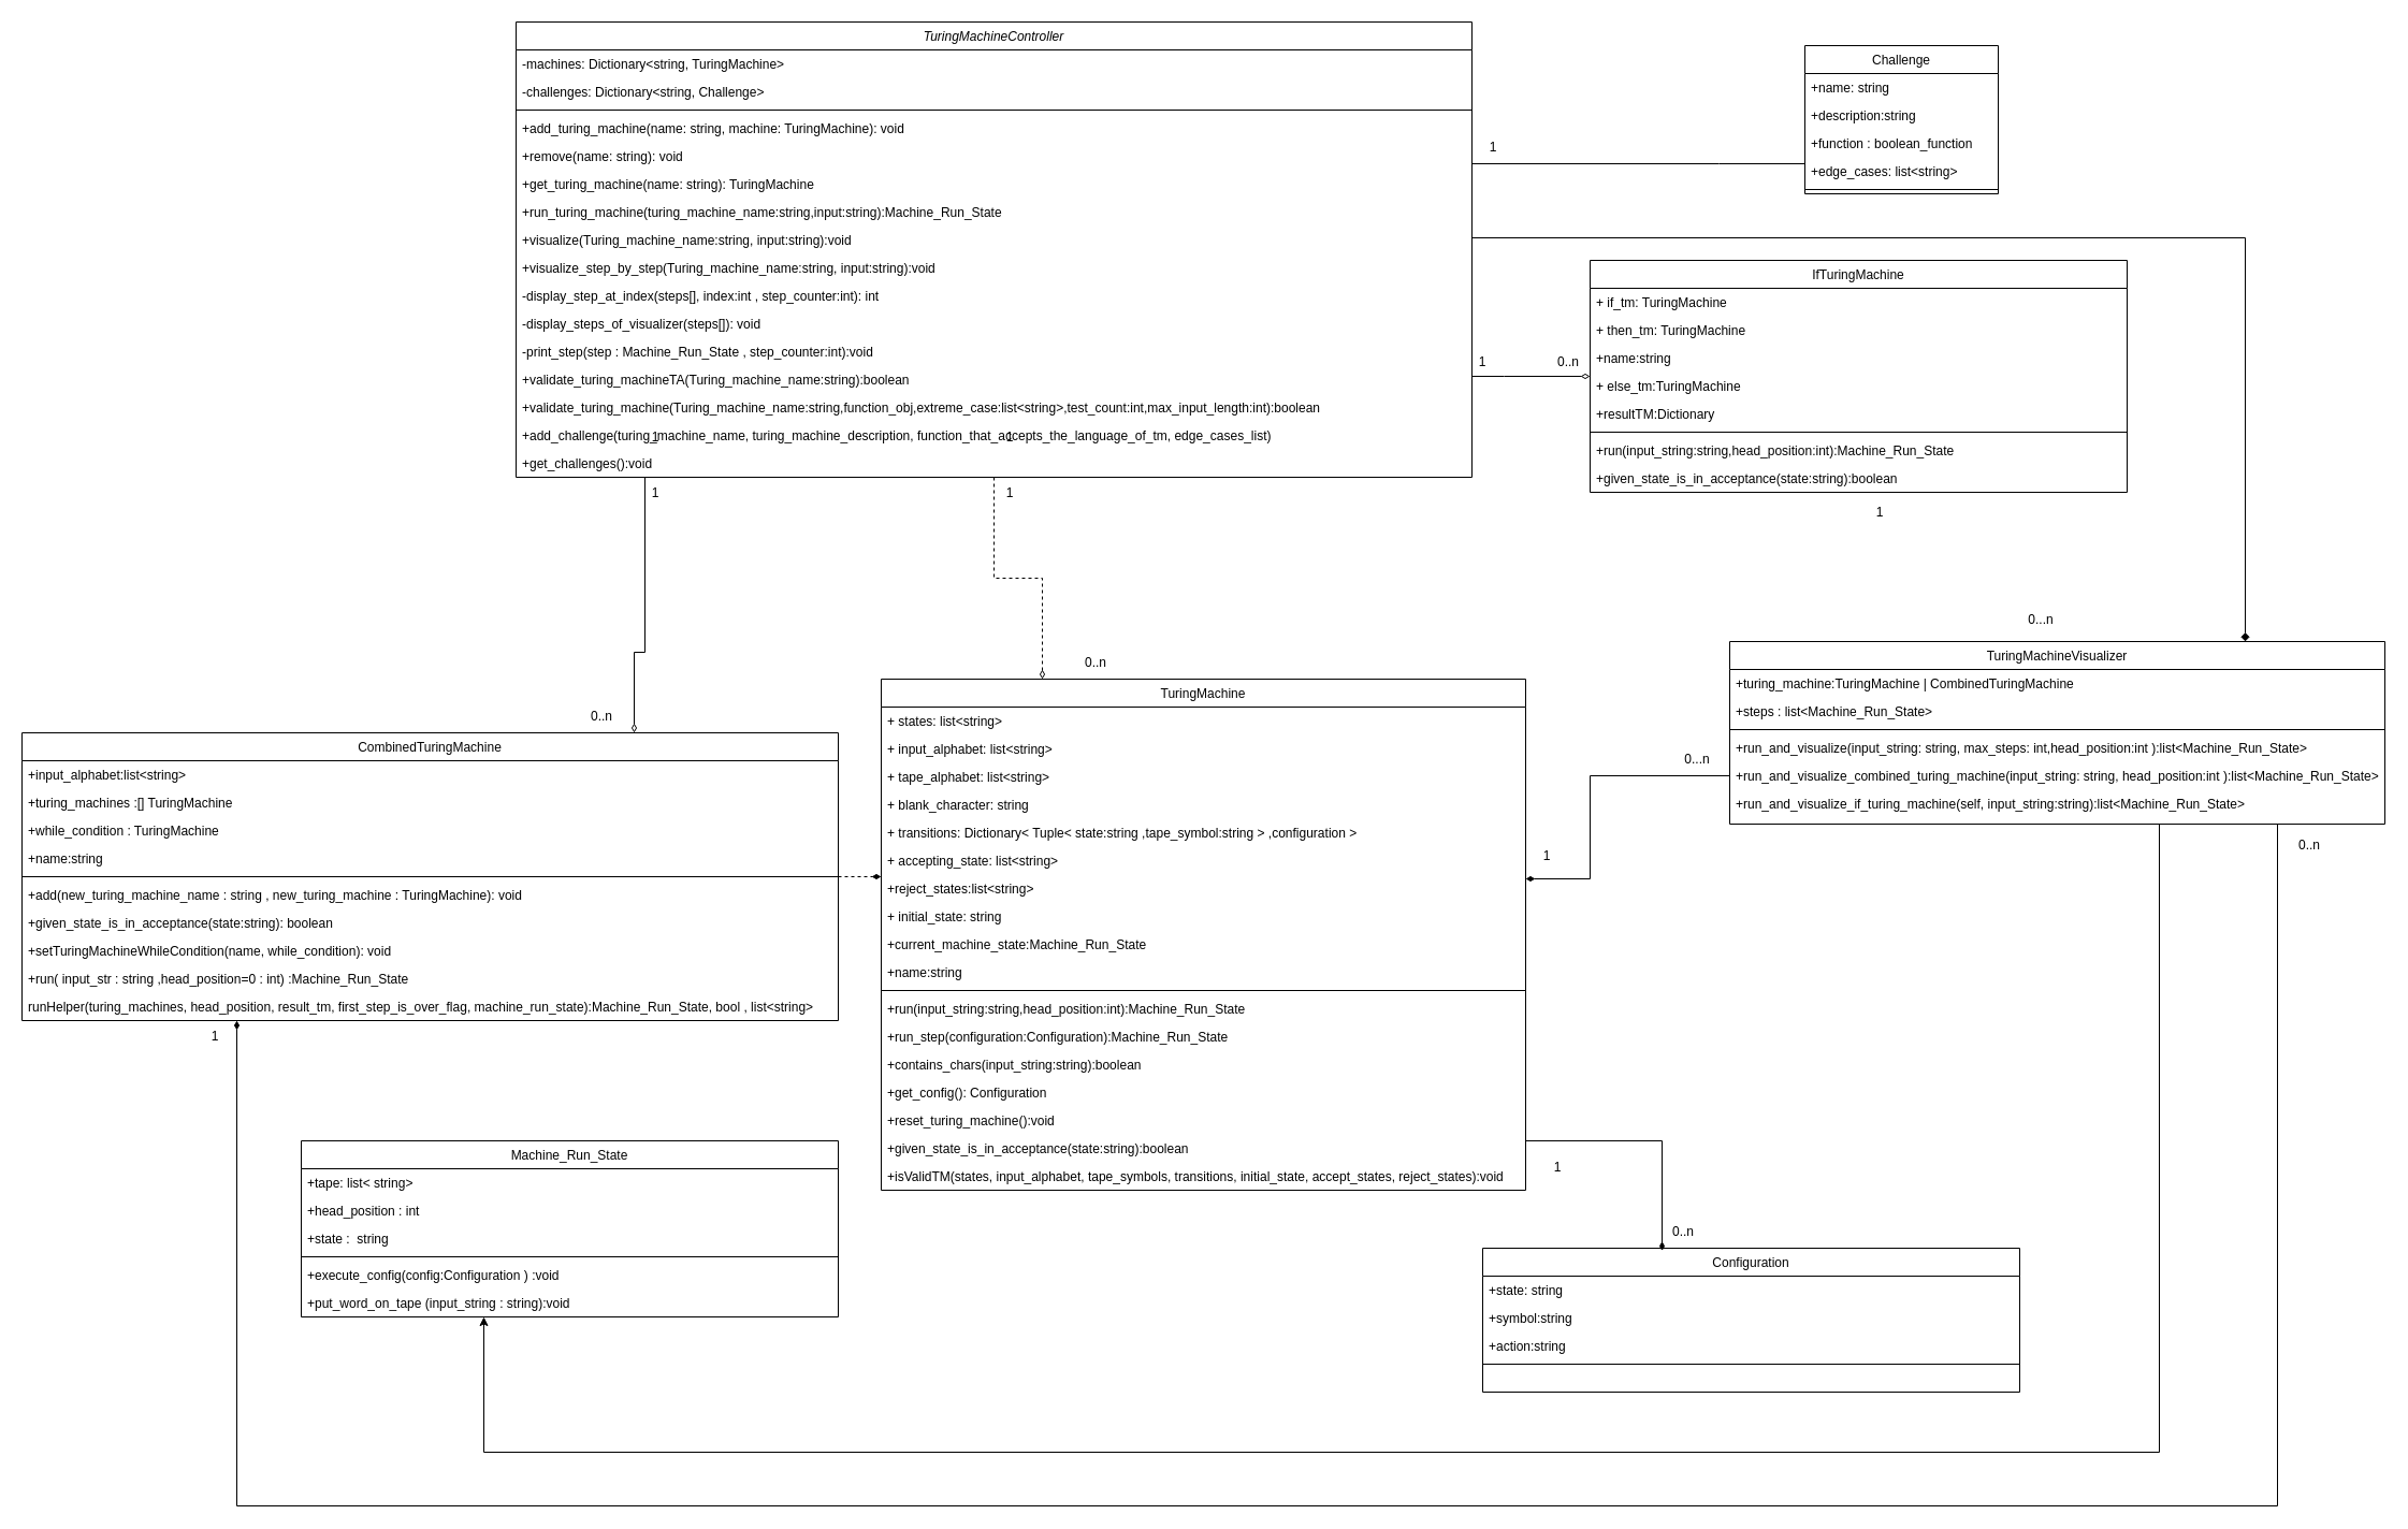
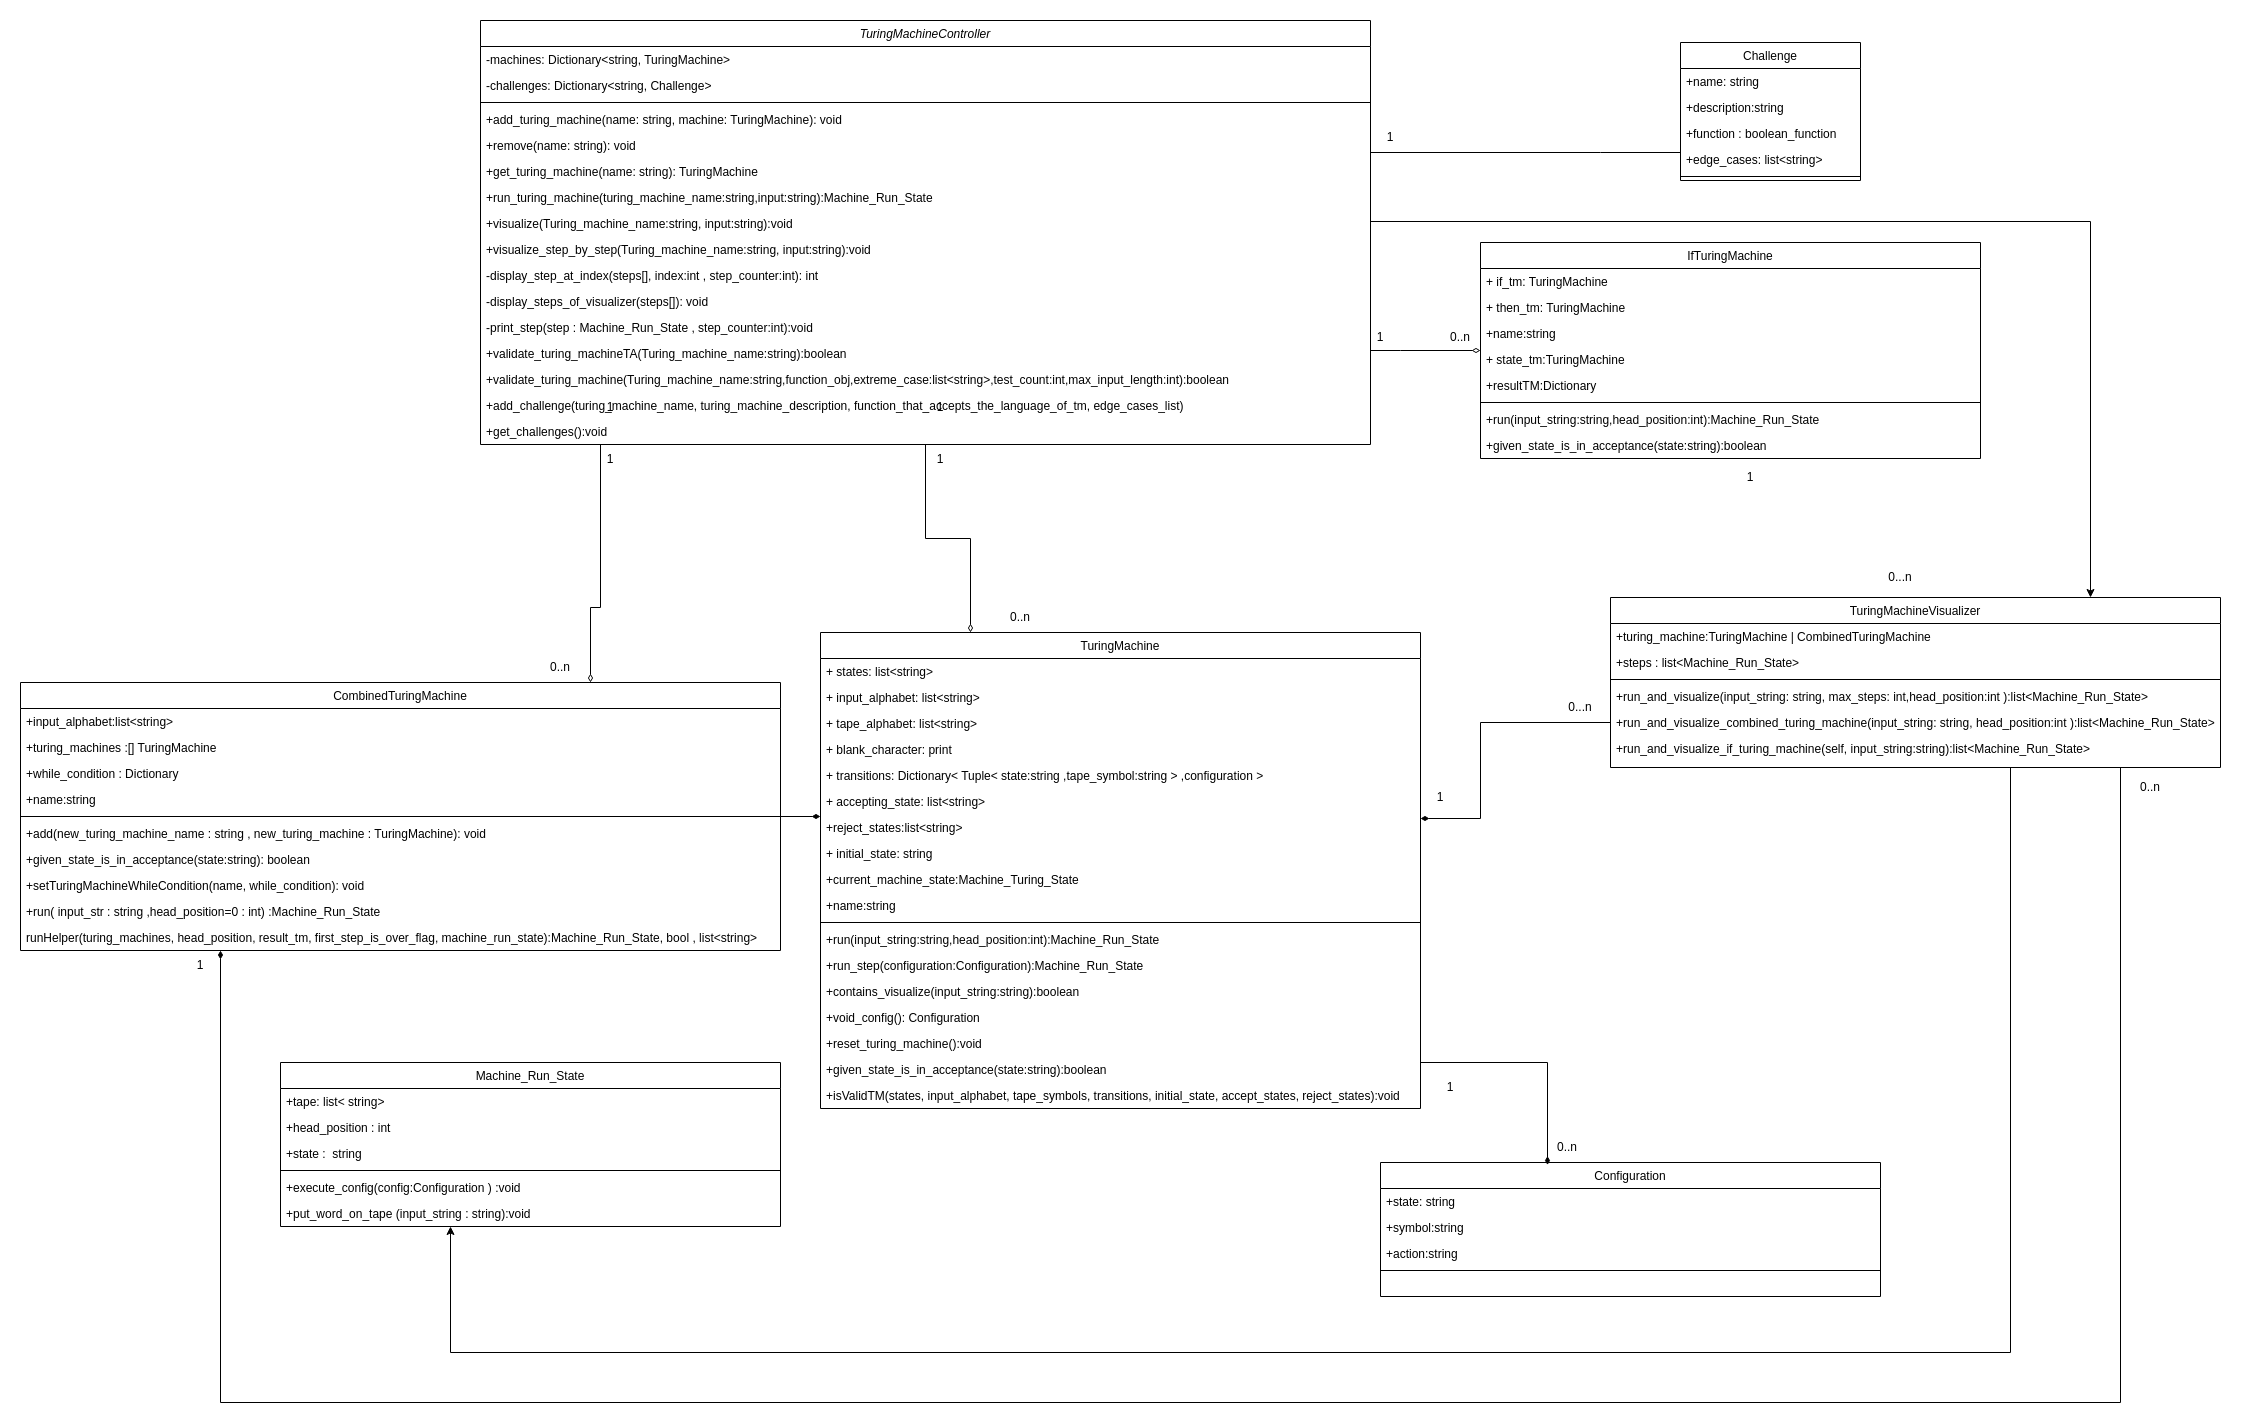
- <mxCell id="99" value="+ else_tm:TuringMachine" style="text;align=left;verticalAlign=top;spacingLeft=4;spacingRight=4;overflow=hidden;rotatable=0;points=[[0,0.5],[1,0.5]];portConstraint=eastwest;rounded=0;shadow=0;html=0;" parent="95" vertex="1"><mxGeometry y="104" width="500" height="26" as="geometry" /></mxCell>
+ <mxCell id="99" value="+ state_tm:TuringMachine" style="text;align=left;verticalAlign=top;spacingLeft=4;spacingRight=4;overflow=hidden;rotatable=0;points=[[0,0.5],[1,0.5]];portConstraint=eastwest;rounded=0;shadow=0;html=0;" parent="95" vertex="1"><mxGeometry y="104" width="500" height="26" as="geometry" /></mxCell>
- <mxCell id="2" style="edgeStyle=orthogonalEdgeStyle;rounded=0;orthogonalLoop=1;jettySize=auto;html=1;entryX=0.25;entryY=0;entryDx=0;entryDy=0;endArrow=diamondThin;endFill=0;dashed=1;" parent="1" source="7" target="36" edge="1"><mxGeometry relative="1" as="geometry" /></mxCell>
+ <mxCell id="2" style="edgeStyle=orthogonalEdgeStyle;rounded=0;orthogonalLoop=1;jettySize=auto;html=1;entryX=0.25;entryY=0;entryDx=0;entryDy=0;endArrow=diamondThin;endFill=0;" parent="1" source="7" target="36" edge="1"><mxGeometry relative="1" as="geometry" /></mxCell>
- <mxCell id="4" style="edgeStyle=orthogonalEdgeStyle;rounded=0;orthogonalLoop=1;jettySize=auto;html=1;endArrow=diamond;" parent="1" source="7" target="70" edge="1"><mxGeometry relative="1" as="geometry"><Array as="points"><mxPoint x="2090" y="221" /></Array></mxGeometry></mxCell>
+ <mxCell id="4" style="edgeStyle=orthogonalEdgeStyle;rounded=0;orthogonalLoop=1;jettySize=auto;html=1;" parent="1" source="7" target="70" edge="1"><mxGeometry relative="1" as="geometry"><Array as="points"><mxPoint x="2090" y="221" /></Array></mxGeometry></mxCell>
- <mxCell id="40" value="+ blank_character: string" style="text;align=left;verticalAlign=top;spacingLeft=4;spacingRight=4;overflow=hidden;rotatable=0;points=[[0,0.5],[1,0.5]];portConstraint=eastwest;" parent="36" vertex="1"><mxGeometry y="104" width="600" height="26" as="geometry" /></mxCell>
+ <mxCell id="40" value="+ blank_character: print" style="text;align=left;verticalAlign=top;spacingLeft=4;spacingRight=4;overflow=hidden;rotatable=0;points=[[0,0.5],[1,0.5]];portConstraint=eastwest;" parent="36" vertex="1"><mxGeometry y="104" width="600" height="26" as="geometry" /></mxCell>
- <mxCell id="28" value="+while_condition : TuringMachine" style="text;align=left;verticalAlign=top;spacingLeft=4;spacingRight=4;overflow=hidden;rotatable=0;points=[[0,0.5],[1,0.5]];portConstraint=eastwest;rounded=0;shadow=0;html=0;" parent="25" vertex="1"><mxGeometry y="78" width="760" height="26" as="geometry" /></mxCell>
+ <mxCell id="28" value="+while_condition : Dictionary" style="text;align=left;verticalAlign=top;spacingLeft=4;spacingRight=4;overflow=hidden;rotatable=0;points=[[0,0.5],[1,0.5]];portConstraint=eastwest;rounded=0;shadow=0;html=0;" parent="25" vertex="1"><mxGeometry y="78" width="760" height="26" as="geometry" /></mxCell>
- <mxCell id="24" style="edgeStyle=orthogonalEdgeStyle;rounded=0;orthogonalLoop=1;jettySize=auto;html=1;endArrow=diamondThin;endFill=1;dashed=1;" parent="1" source="25" target="36" edge="1"><mxGeometry relative="1" as="geometry"><Array as="points"><mxPoint x="840" y="752" /><mxPoint x="840" y="752" /></Array></mxGeometry></mxCell>
+ <mxCell id="24" style="edgeStyle=orthogonalEdgeStyle;rounded=0;orthogonalLoop=1;jettySize=auto;html=1;endArrow=diamondThin;endFill=1;" parent="1" source="25" target="36" edge="1"><mxGeometry relative="1" as="geometry"><Array as="points"><mxPoint x="840" y="752" /><mxPoint x="840" y="752" /></Array></mxGeometry></mxCell>
- <mxCell id="45" value="+current_machine_state:Machine_Run_State" style="text;align=left;verticalAlign=top;spacingLeft=4;spacingRight=4;overflow=hidden;rotatable=0;points=[[0,0.5],[1,0.5]];portConstraint=eastwest;" parent="36" vertex="1"><mxGeometry y="234" width="600" height="26" as="geometry" /></mxCell>
+ <mxCell id="45" value="+current_machine_state:Machine_Turing_State" style="text;align=left;verticalAlign=top;spacingLeft=4;spacingRight=4;overflow=hidden;rotatable=0;points=[[0,0.5],[1,0.5]];portConstraint=eastwest;" parent="36" vertex="1"><mxGeometry y="234" width="600" height="26" as="geometry" /></mxCell>
- <mxCell id="50" value="+contains_chars(input_string:string):boolean" style="text;align=left;verticalAlign=top;spacingLeft=4;spacingRight=4;overflow=hidden;rotatable=0;points=[[0,0.5],[1,0.5]];portConstraint=eastwest;" parent="36" vertex="1"><mxGeometry y="346" width="600" height="26" as="geometry" /></mxCell>
+ <mxCell id="50" value="+contains_visualize(input_string:string):boolean" style="text;align=left;verticalAlign=top;spacingLeft=4;spacingRight=4;overflow=hidden;rotatable=0;points=[[0,0.5],[1,0.5]];portConstraint=eastwest;" parent="36" vertex="1"><mxGeometry y="346" width="600" height="26" as="geometry" /></mxCell>
- <mxCell id="51" value="+get_config(): Configuration" style="text;align=left;verticalAlign=top;spacingLeft=4;spacingRight=4;overflow=hidden;rotatable=0;points=[[0,0.5],[1,0.5]];portConstraint=eastwest;" parent="36" vertex="1"><mxGeometry y="372" width="600" height="26" as="geometry" /></mxCell>
+ <mxCell id="51" value="+void_config(): Configuration" style="text;align=left;verticalAlign=top;spacingLeft=4;spacingRight=4;overflow=hidden;rotatable=0;points=[[0,0.5],[1,0.5]];portConstraint=eastwest;" parent="36" vertex="1"><mxGeometry y="372" width="600" height="26" as="geometry" /></mxCell>
